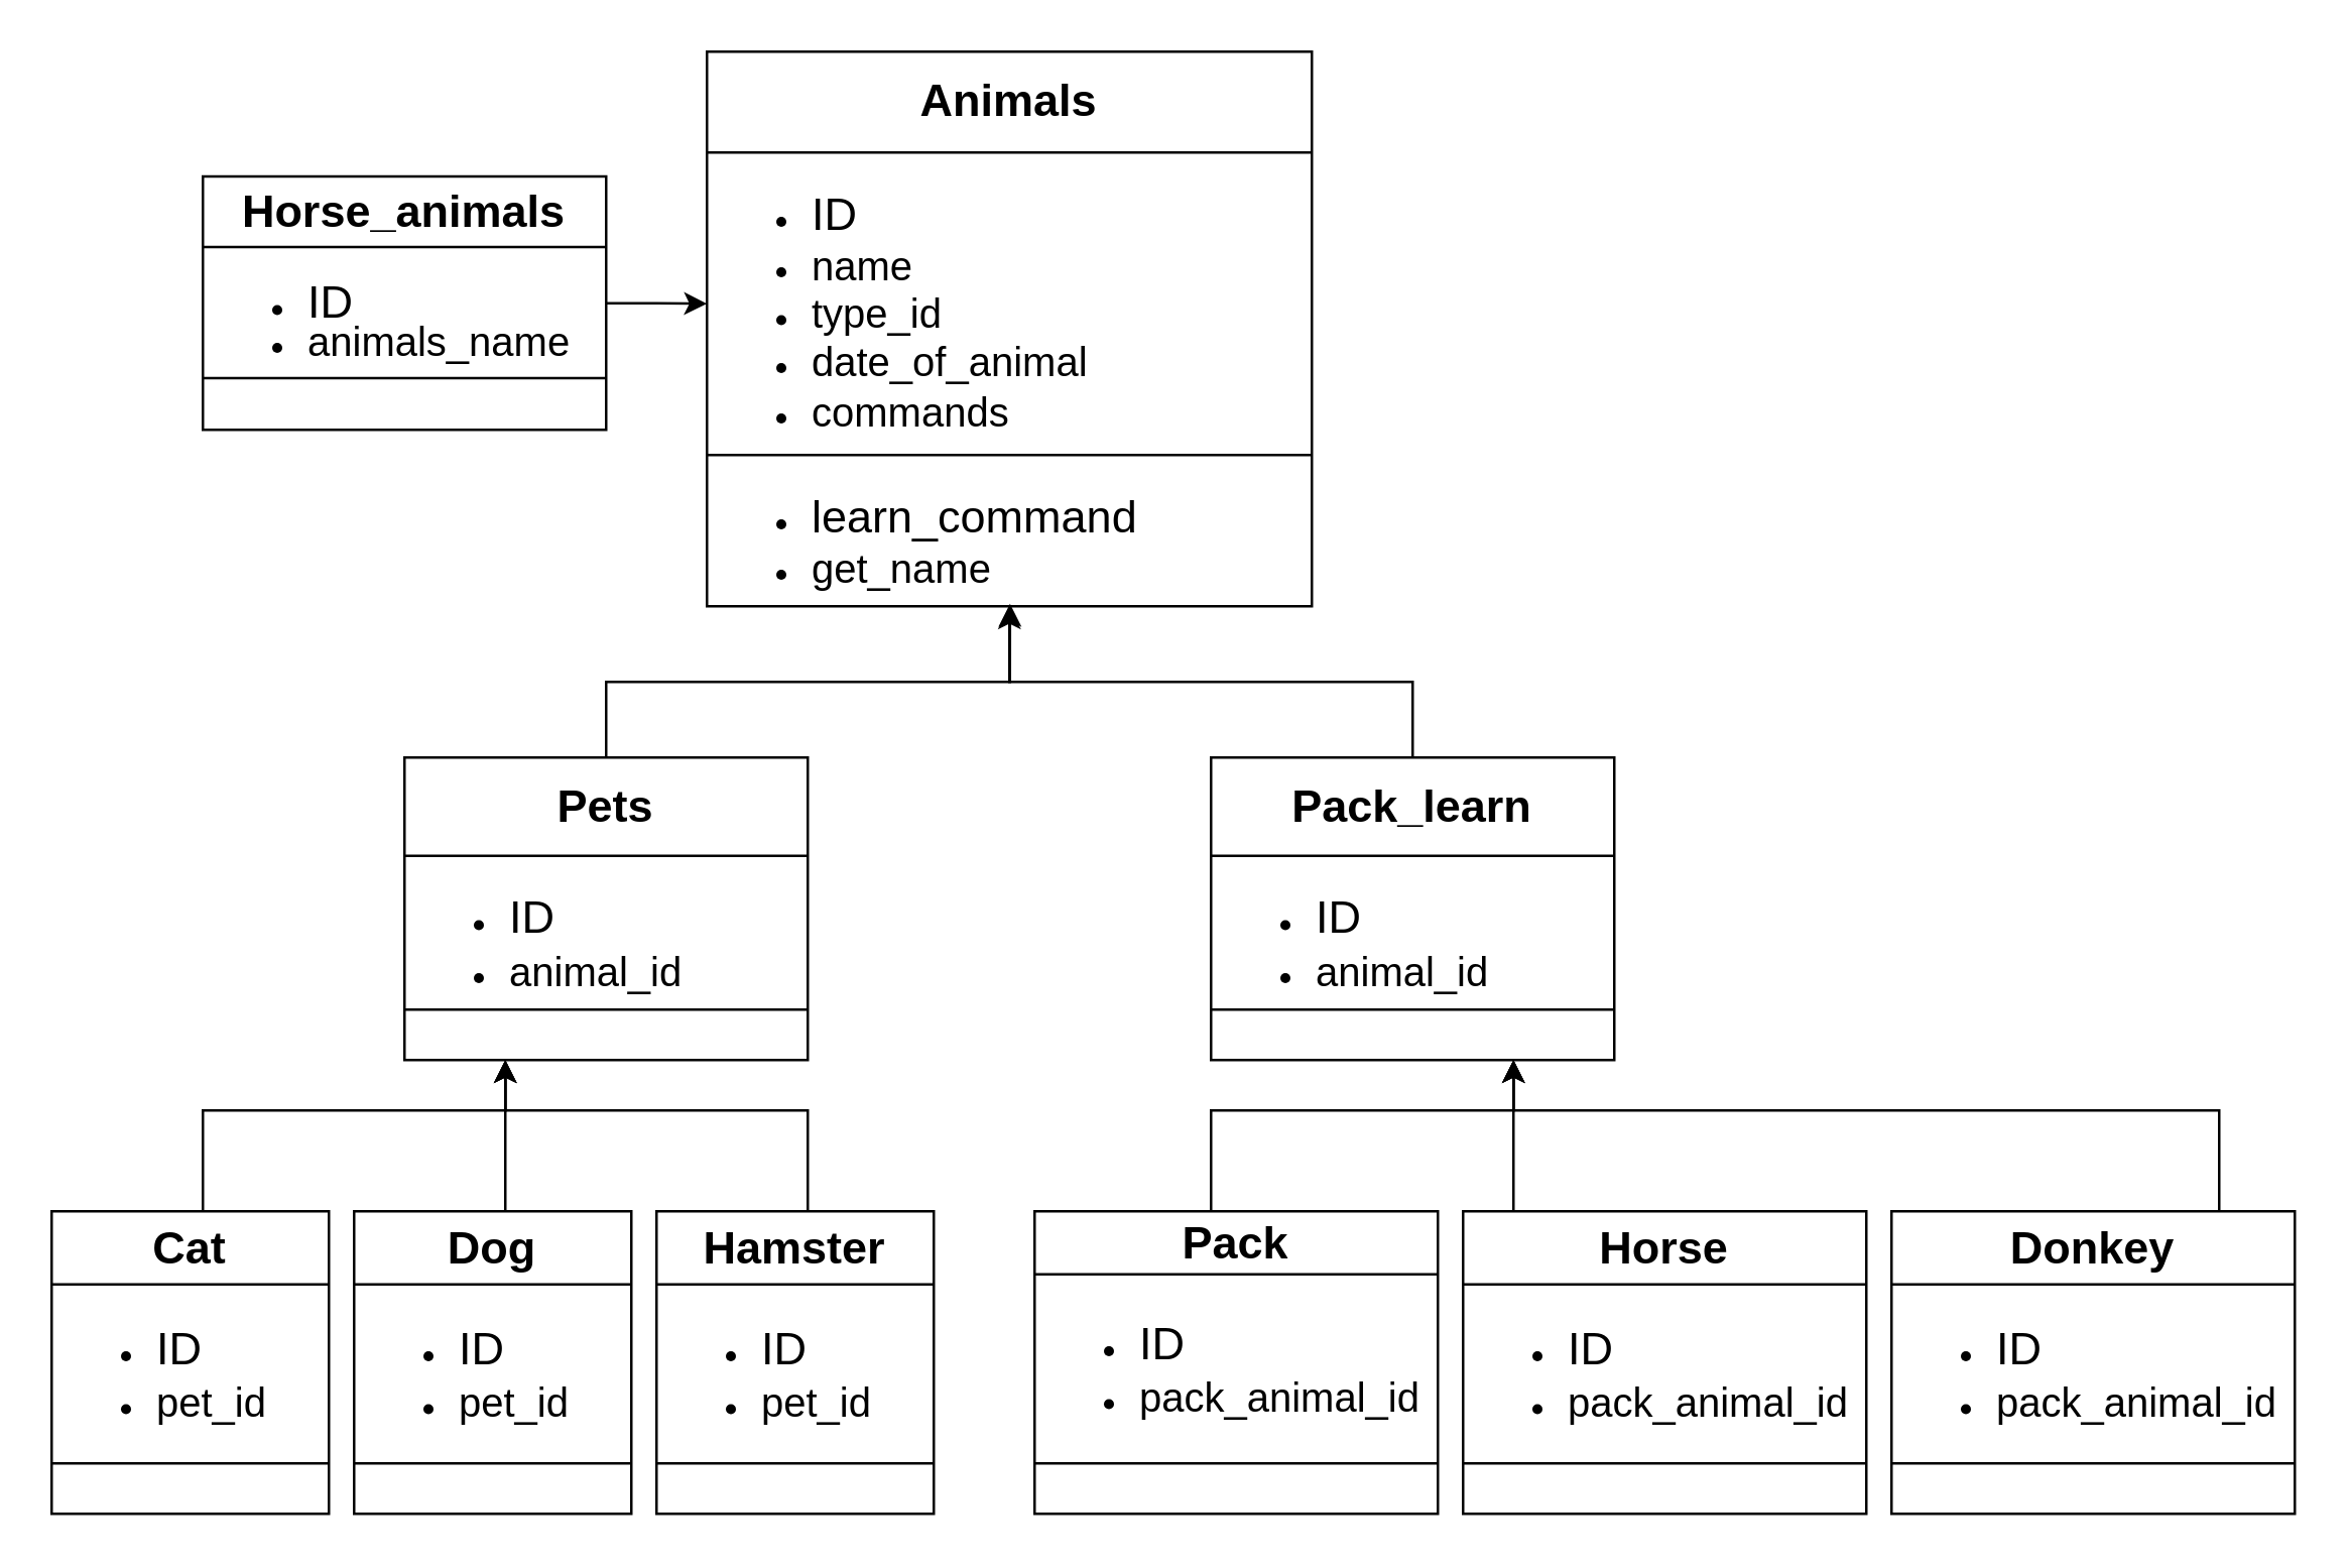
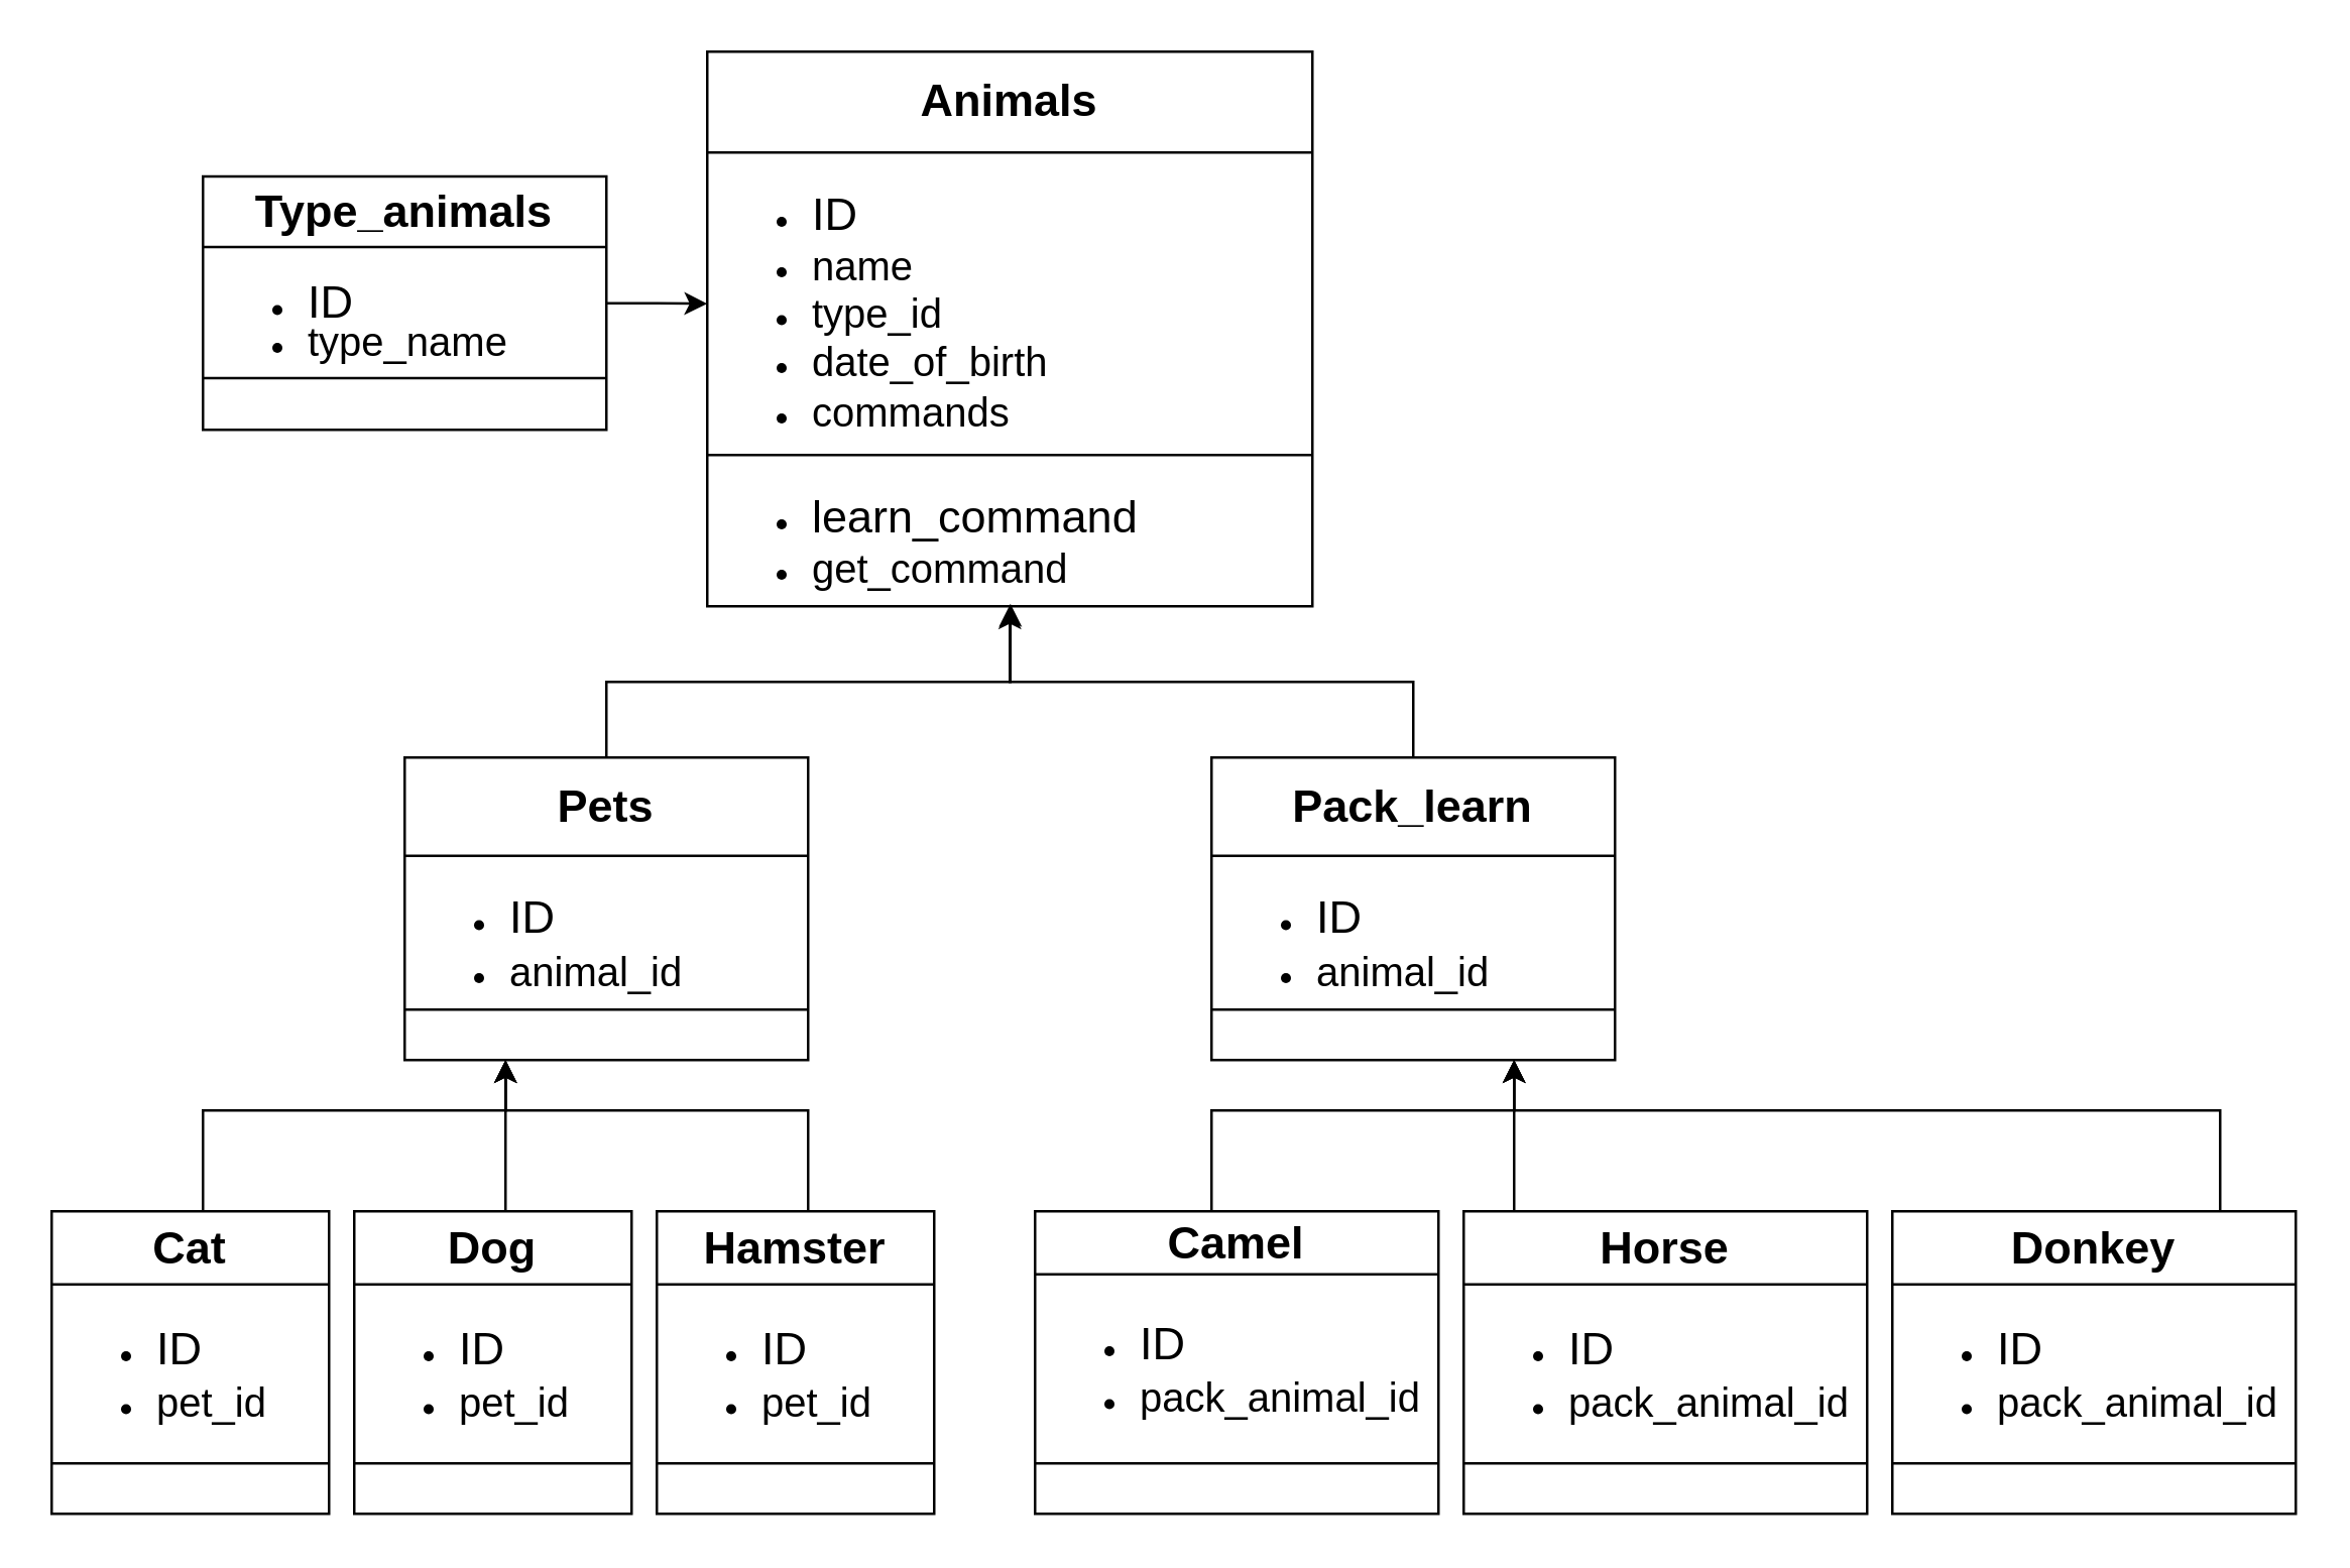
- <mxCell id="76" value="&lt;font style=&quot;font-size: 18px;&quot;&gt;&lt;b&gt;Horse_animals&lt;/b&gt;&lt;/font&gt;" style="shape=partialRectangle;html=1;whiteSpace=wrap;connectable=0;strokeColor=inherit;overflow=hidden;fillColor=none;top=0;left=0;bottom=0;right=0;pointerEvents=1;" parent="75" vertex="1"><mxGeometry width="160" height="28" as="geometry"><mxRectangle width="160" height="28" as="alternateBounds" /></mxGeometry></mxCell>
+ <mxCell id="76" value="&lt;font style=&quot;font-size: 18px;&quot;&gt;&lt;b&gt;Type_animals&lt;/b&gt;&lt;/font&gt;" style="shape=partialRectangle;html=1;whiteSpace=wrap;connectable=0;strokeColor=inherit;overflow=hidden;fillColor=none;top=0;left=0;bottom=0;right=0;pointerEvents=1;" parent="75" vertex="1"><mxGeometry width="160" height="28" as="geometry"><mxRectangle width="160" height="28" as="alternateBounds" /></mxGeometry></mxCell>
- <mxCell id="6" value="&lt;div style=&quot;&quot;&gt;&lt;ul&gt;&lt;li&gt;&lt;span style=&quot;background-color: initial;&quot;&gt;&lt;font style=&quot;font-size: 18px;&quot;&gt;ID&lt;/font&gt;&lt;/span&gt;&lt;/li&gt;&lt;li&gt;&lt;span style=&quot;background-color: initial;&quot;&gt;&lt;font size=&quot;3&quot; style=&quot;&quot;&gt;name&lt;/font&gt;&lt;/span&gt;&lt;/li&gt;&lt;li&gt;&lt;font size=&quot;3&quot;&gt;type_id&lt;/font&gt;&lt;/li&gt;&lt;li&gt;&lt;font size=&quot;3&quot;&gt;date_of_animal&lt;/font&gt;&lt;/li&gt;&lt;li&gt;&lt;font size=&quot;3&quot;&gt;commands&lt;/font&gt;&lt;/li&gt;&lt;/ul&gt;&lt;/div&gt;" style="shape=partialRectangle;html=1;whiteSpace=wrap;connectable=0;strokeColor=inherit;overflow=hidden;fillColor=none;top=0;left=0;bottom=0;right=0;pointerEvents=1;align=left;" parent="5" vertex="1"><mxGeometry width="240" height="120" as="geometry"><mxRectangle width="240" height="120" as="alternateBounds" /></mxGeometry></mxCell>
+ <mxCell id="6" value="&lt;div style=&quot;&quot;&gt;&lt;ul&gt;&lt;li&gt;&lt;span style=&quot;background-color: initial;&quot;&gt;&lt;font style=&quot;font-size: 18px;&quot;&gt;ID&lt;/font&gt;&lt;/span&gt;&lt;/li&gt;&lt;li&gt;&lt;span style=&quot;background-color: initial;&quot;&gt;&lt;font size=&quot;3&quot; style=&quot;&quot;&gt;name&lt;/font&gt;&lt;/span&gt;&lt;/li&gt;&lt;li&gt;&lt;font size=&quot;3&quot;&gt;type_id&lt;/font&gt;&lt;/li&gt;&lt;li&gt;&lt;font size=&quot;3&quot;&gt;date_of_birth&lt;/font&gt;&lt;/li&gt;&lt;li&gt;&lt;font size=&quot;3&quot;&gt;commands&lt;/font&gt;&lt;/li&gt;&lt;/ul&gt;&lt;/div&gt;" style="shape=partialRectangle;html=1;whiteSpace=wrap;connectable=0;strokeColor=inherit;overflow=hidden;fillColor=none;top=0;left=0;bottom=0;right=0;pointerEvents=1;align=left;" parent="5" vertex="1"><mxGeometry width="240" height="120" as="geometry"><mxRectangle width="240" height="120" as="alternateBounds" /></mxGeometry></mxCell>
- <mxCell id="78" value="&lt;div style=&quot;line-height: 120%;&quot;&gt;&lt;div style=&quot;&quot;&gt;&lt;ul&gt;&lt;li&gt;&lt;span style=&quot;background-color: rgb(255, 255, 255);&quot;&gt;&lt;font style=&quot;font-size: 18px;&quot;&gt;ID&lt;/font&gt;&lt;/span&gt;&lt;/li&gt;&lt;li&gt;&lt;span style=&quot;background-color: rgb(255, 255, 255);&quot;&gt;&lt;font size=&quot;3&quot;&gt;animals_name&lt;/font&gt;&lt;/span&gt;&lt;/li&gt;&lt;/ul&gt;&lt;/div&gt;&lt;/div&gt;" style="shape=partialRectangle;html=1;whiteSpace=wrap;connectable=0;strokeColor=inherit;overflow=hidden;fillColor=none;top=0;left=0;bottom=0;right=0;pointerEvents=1;align=left;" parent="77" vertex="1"><mxGeometry width="160" height="52" as="geometry"><mxRectangle width="160" height="52" as="alternateBounds" /></mxGeometry></mxCell>
+ <mxCell id="78" value="&lt;div style=&quot;line-height: 120%;&quot;&gt;&lt;div style=&quot;&quot;&gt;&lt;ul&gt;&lt;li&gt;&lt;span style=&quot;background-color: rgb(255, 255, 255);&quot;&gt;&lt;font style=&quot;font-size: 18px;&quot;&gt;ID&lt;/font&gt;&lt;/span&gt;&lt;/li&gt;&lt;li&gt;&lt;span style=&quot;background-color: rgb(255, 255, 255);&quot;&gt;&lt;font size=&quot;3&quot;&gt;type_name&lt;/font&gt;&lt;/span&gt;&lt;/li&gt;&lt;/ul&gt;&lt;/div&gt;&lt;/div&gt;" style="shape=partialRectangle;html=1;whiteSpace=wrap;connectable=0;strokeColor=inherit;overflow=hidden;fillColor=none;top=0;left=0;bottom=0;right=0;pointerEvents=1;align=left;" parent="77" vertex="1"><mxGeometry width="160" height="52" as="geometry"><mxRectangle width="160" height="52" as="alternateBounds" /></mxGeometry></mxCell>
- <mxCell id="8" value="&lt;ul&gt;&lt;li&gt;&lt;font style=&quot;font-size: 18px;&quot;&gt;learn_command&lt;/font&gt;&lt;/li&gt;&lt;li&gt;&lt;font size=&quot;3&quot;&gt;get_name&lt;/font&gt;&lt;/li&gt;&lt;/ul&gt;" style="shape=partialRectangle;html=1;whiteSpace=wrap;connectable=0;strokeColor=inherit;overflow=hidden;fillColor=none;top=0;left=0;bottom=0;right=0;pointerEvents=1;align=left;" parent="7" vertex="1"><mxGeometry width="240" height="60" as="geometry"><mxRectangle width="240" height="60" as="alternateBounds" /></mxGeometry></mxCell>
+ <mxCell id="8" value="&lt;ul&gt;&lt;li&gt;&lt;font style=&quot;font-size: 18px;&quot;&gt;learn_command&lt;/font&gt;&lt;/li&gt;&lt;li&gt;&lt;font size=&quot;3&quot;&gt;get_command&lt;/font&gt;&lt;/li&gt;&lt;/ul&gt;" style="shape=partialRectangle;html=1;whiteSpace=wrap;connectable=0;strokeColor=inherit;overflow=hidden;fillColor=none;top=0;left=0;bottom=0;right=0;pointerEvents=1;align=left;" parent="7" vertex="1"><mxGeometry width="240" height="60" as="geometry"><mxRectangle width="240" height="60" as="alternateBounds" /></mxGeometry></mxCell>
- <mxCell id="65" value="&lt;font style=&quot;font-size: 18px;&quot;&gt;&lt;b&gt;Pack&lt;/b&gt;&lt;/font&gt;" style="shape=partialRectangle;html=1;whiteSpace=wrap;connectable=0;strokeColor=inherit;overflow=hidden;fillColor=none;top=0;left=0;bottom=0;right=0;pointerEvents=1;" parent="64" vertex="1"><mxGeometry width="160" height="25" as="geometry"><mxRectangle width="160" height="25" as="alternateBounds" /></mxGeometry></mxCell>
+ <mxCell id="65" value="&lt;font style=&quot;font-size: 18px;&quot;&gt;&lt;b&gt;Camel&lt;/b&gt;&lt;/font&gt;" style="shape=partialRectangle;html=1;whiteSpace=wrap;connectable=0;strokeColor=inherit;overflow=hidden;fillColor=none;top=0;left=0;bottom=0;right=0;pointerEvents=1;" parent="64" vertex="1"><mxGeometry width="160" height="25" as="geometry"><mxRectangle width="160" height="25" as="alternateBounds" /></mxGeometry></mxCell>
